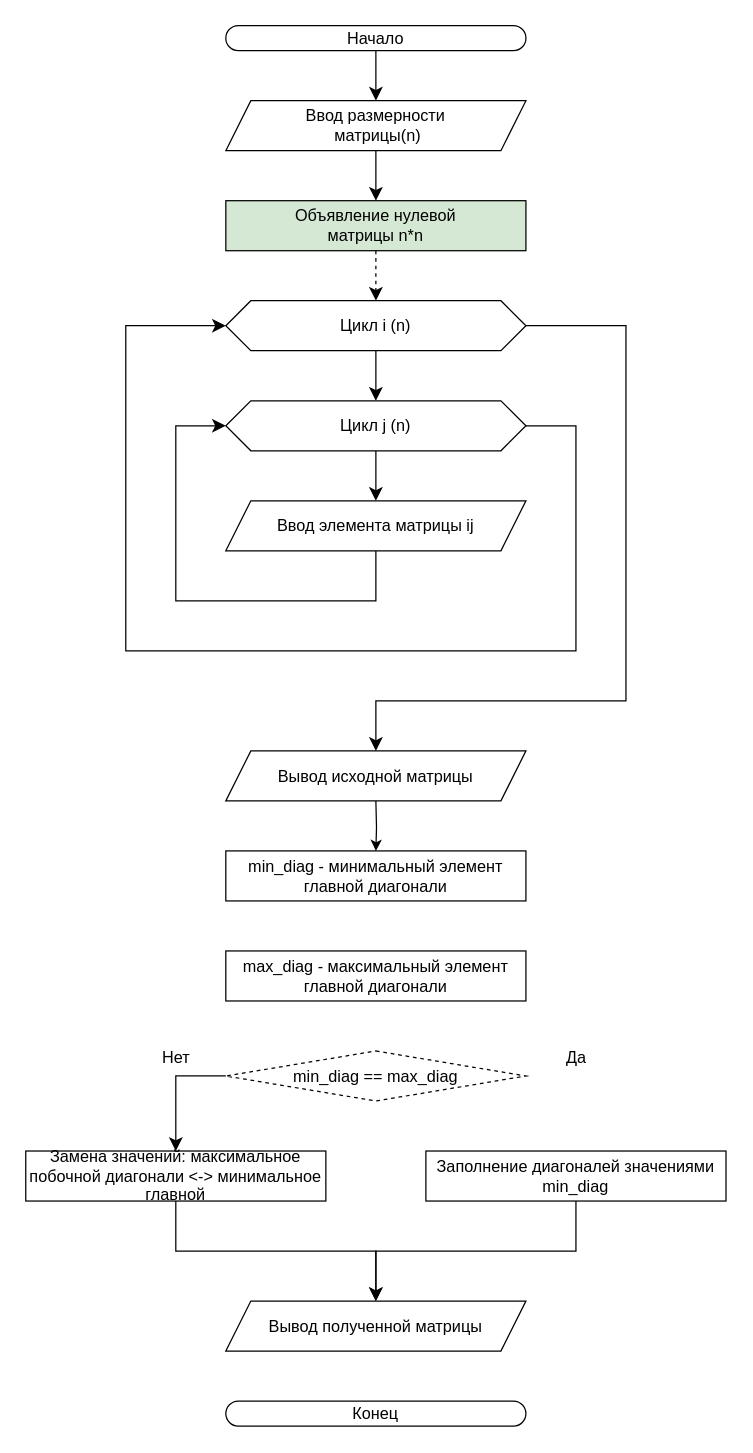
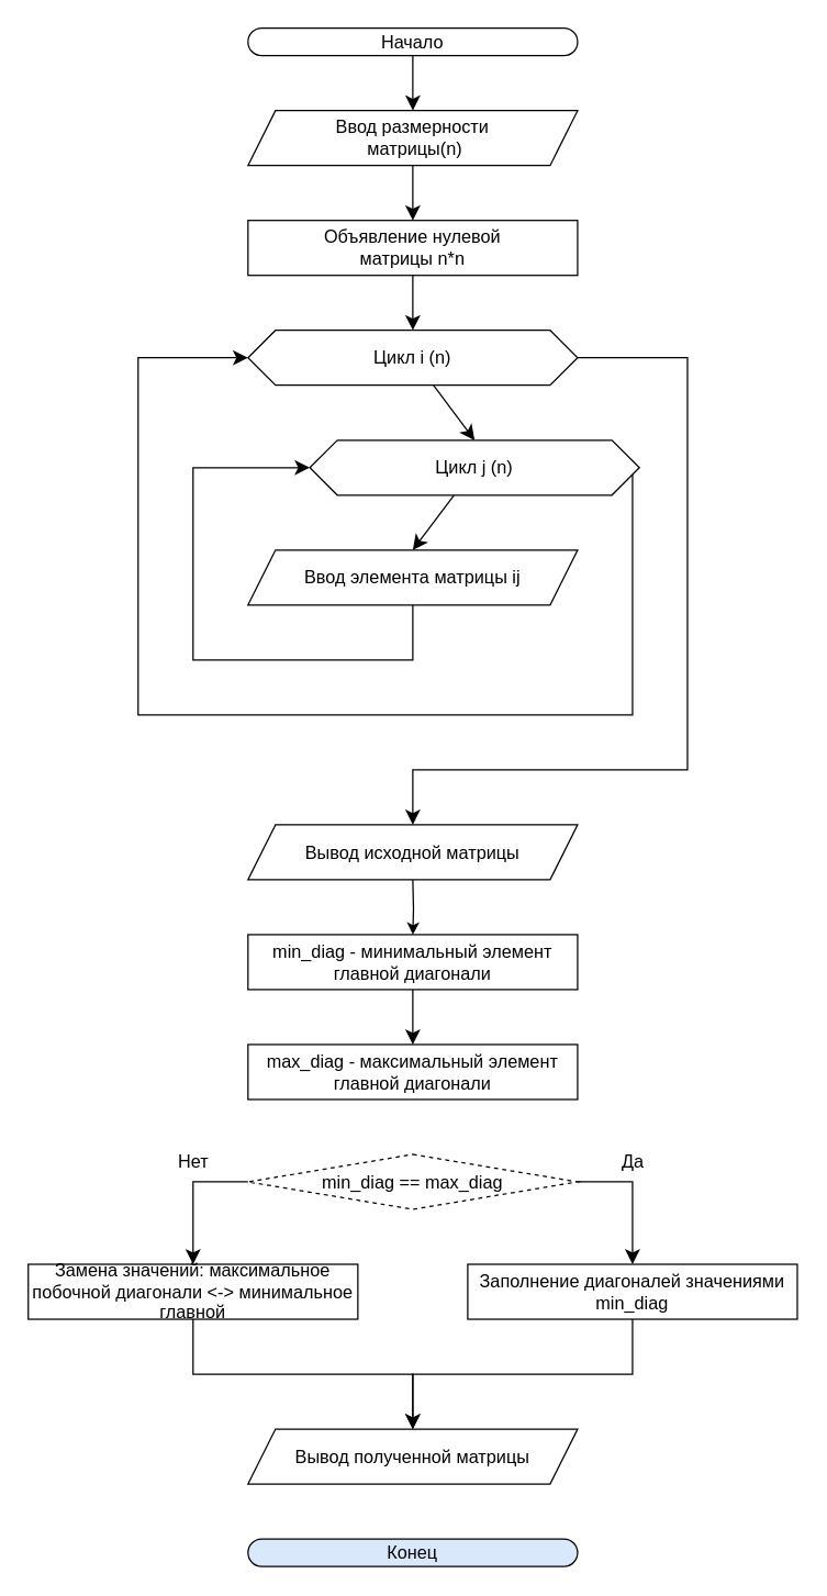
- <mxCell id="7" value="Объявление нулевой &lt;br style=&quot;font-size: 13px;&quot;&gt;матрицы n*n" style="rounded=0;whiteSpace=wrap;html=1;fontSize=13;fillColor=#d5e8d4;" vertex="1" parent="1"><mxGeometry x="180" y="160" width="240" height="40" as="geometry" /></mxCell>
+ <mxCell id="7" value="Объявление нулевой &lt;br style=&quot;font-size: 13px;&quot;&gt;матрицы n*n" style="rounded=0;whiteSpace=wrap;html=1;fontSize=13;" vertex="1" parent="1"><mxGeometry x="180" y="160" width="240" height="40" as="geometry" /></mxCell>
- <mxCell id="6" style="edgeStyle=none;curved=1;rounded=0;orthogonalLoop=1;jettySize=auto;html=1;entryX=0.5;entryY=0;entryDx=0;entryDy=0;fontSize=13;startSize=8;endSize=8;dashed=1;" edge="1" parent="1" source="7" target="10"><mxGeometry relative="1" as="geometry" /></mxCell>
+ <mxCell id="6" style="edgeStyle=none;curved=1;rounded=0;orthogonalLoop=1;jettySize=auto;html=1;entryX=0.5;entryY=0;entryDx=0;entryDy=0;fontSize=13;startSize=8;endSize=8;" edge="1" parent="1" source="7" target="10"><mxGeometry relative="1" as="geometry" /></mxCell>
- <mxCell id="13" value="Цикл j (n)" style="shape=hexagon;perimeter=hexagonPerimeter2;whiteSpace=wrap;html=1;fixedSize=1;fontSize=13;" vertex="1" parent="1"><mxGeometry x="180" y="320" width="240" height="40" as="geometry" /></mxCell>
+ <mxCell id="13" value="Цикл j (n)" style="shape=hexagon;perimeter=hexagonPerimeter2;whiteSpace=wrap;html=1;fixedSize=1;fontSize=13;" vertex="1" parent="1"><mxGeometry x="225" y="320" width="240" height="40" as="geometry" /></mxCell>
+ <mxCell id="16" style="edgeStyle=none;curved=1;rounded=0;orthogonalLoop=1;jettySize=auto;html=1;entryX=0.5;entryY=0;entryDx=0;entryDy=0;fontSize=13;startSize=8;endSize=8;" edge="1" parent="1" source="17" target="18"><mxGeometry relative="1" as="geometry" /></mxCell>
+ <mxCell id="19" style="edgeStyle=orthogonalEdgeStyle;rounded=0;orthogonalLoop=1;jettySize=auto;html=1;entryX=0.5;entryY=0;entryDx=0;entryDy=0;fontSize=13;startSize=8;endSize=8;exitX=1;exitY=0.5;exitDx=0;exitDy=0;" edge="1" parent="1" source="21" target="23"><mxGeometry relative="1" as="geometry" /></mxCell>
- <mxCell id="29" value="Конец" style="rounded=1;whiteSpace=wrap;html=1;fontSize=13;arcSize=50;" vertex="1" parent="1"><mxGeometry x="180" y="1120" width="240" height="20" as="geometry" /></mxCell>
+ <mxCell id="29" value="Конец" style="rounded=1;whiteSpace=wrap;html=1;fontSize=13;arcSize=50;fillColor=#dae8fc;" vertex="1" parent="1"><mxGeometry x="180" y="1120" width="240" height="20" as="geometry" /></mxCell>
